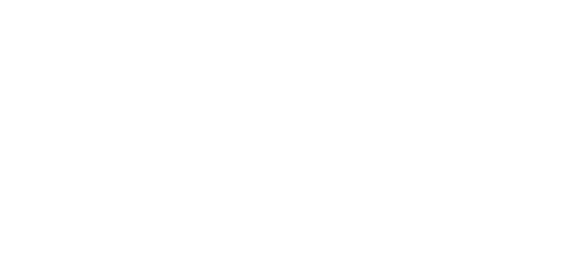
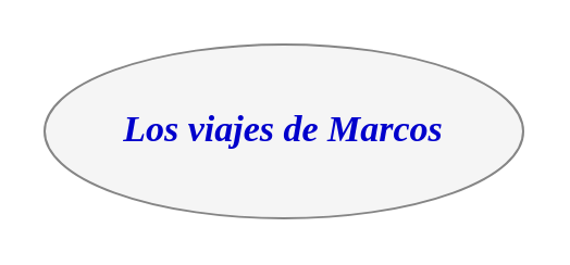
+ <mxCell id="2" value="&lt;font color=&quot;#0000cc&quot; size=&quot;1&quot; face=&quot;Lucida Console&quot;&gt;&lt;i style=&quot;font-size: 17px;&quot;&gt;&lt;b&gt;Los viajes de Marcos&lt;/b&gt;&lt;/i&gt;&lt;/font&gt;" style="ellipse;whiteSpace=wrap;html=1;fillColor=#f5f5f5;fontColor=#333333;strokeColor=#858585;" vertex="1" parent="1"><mxGeometry x="20" y="20" width="220" height="80" as="geometry" /></mxCell>
